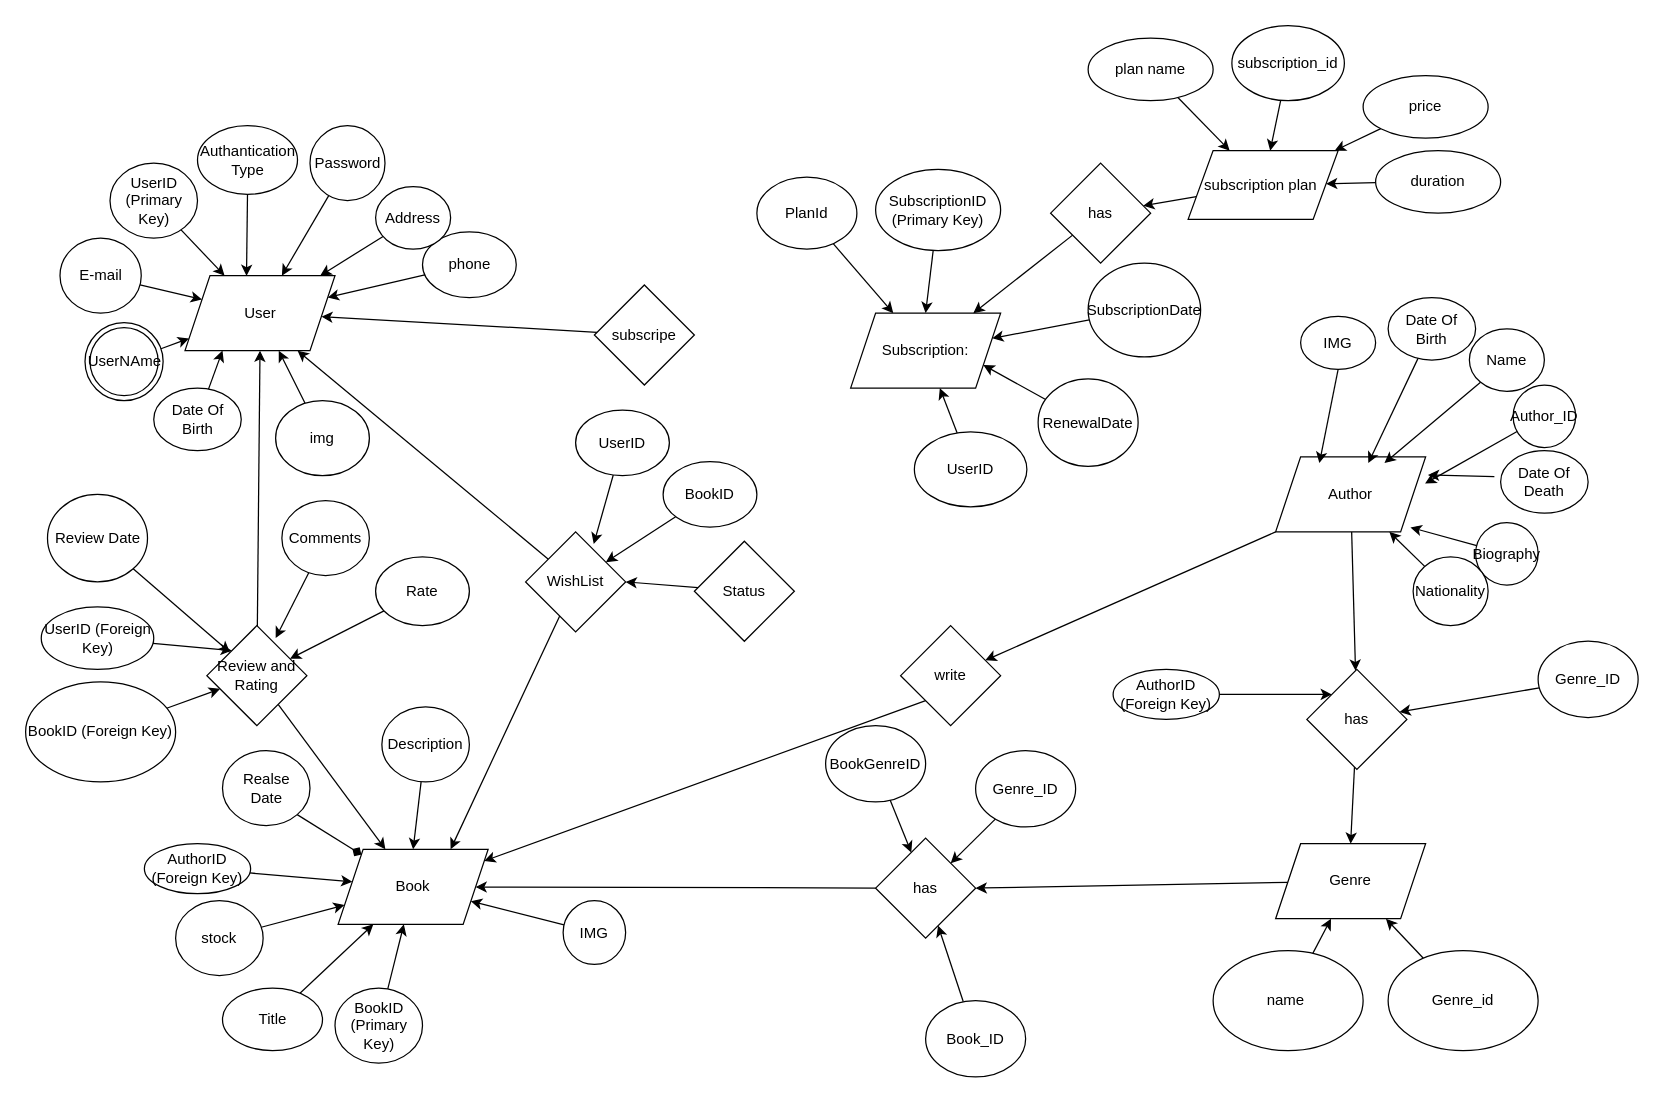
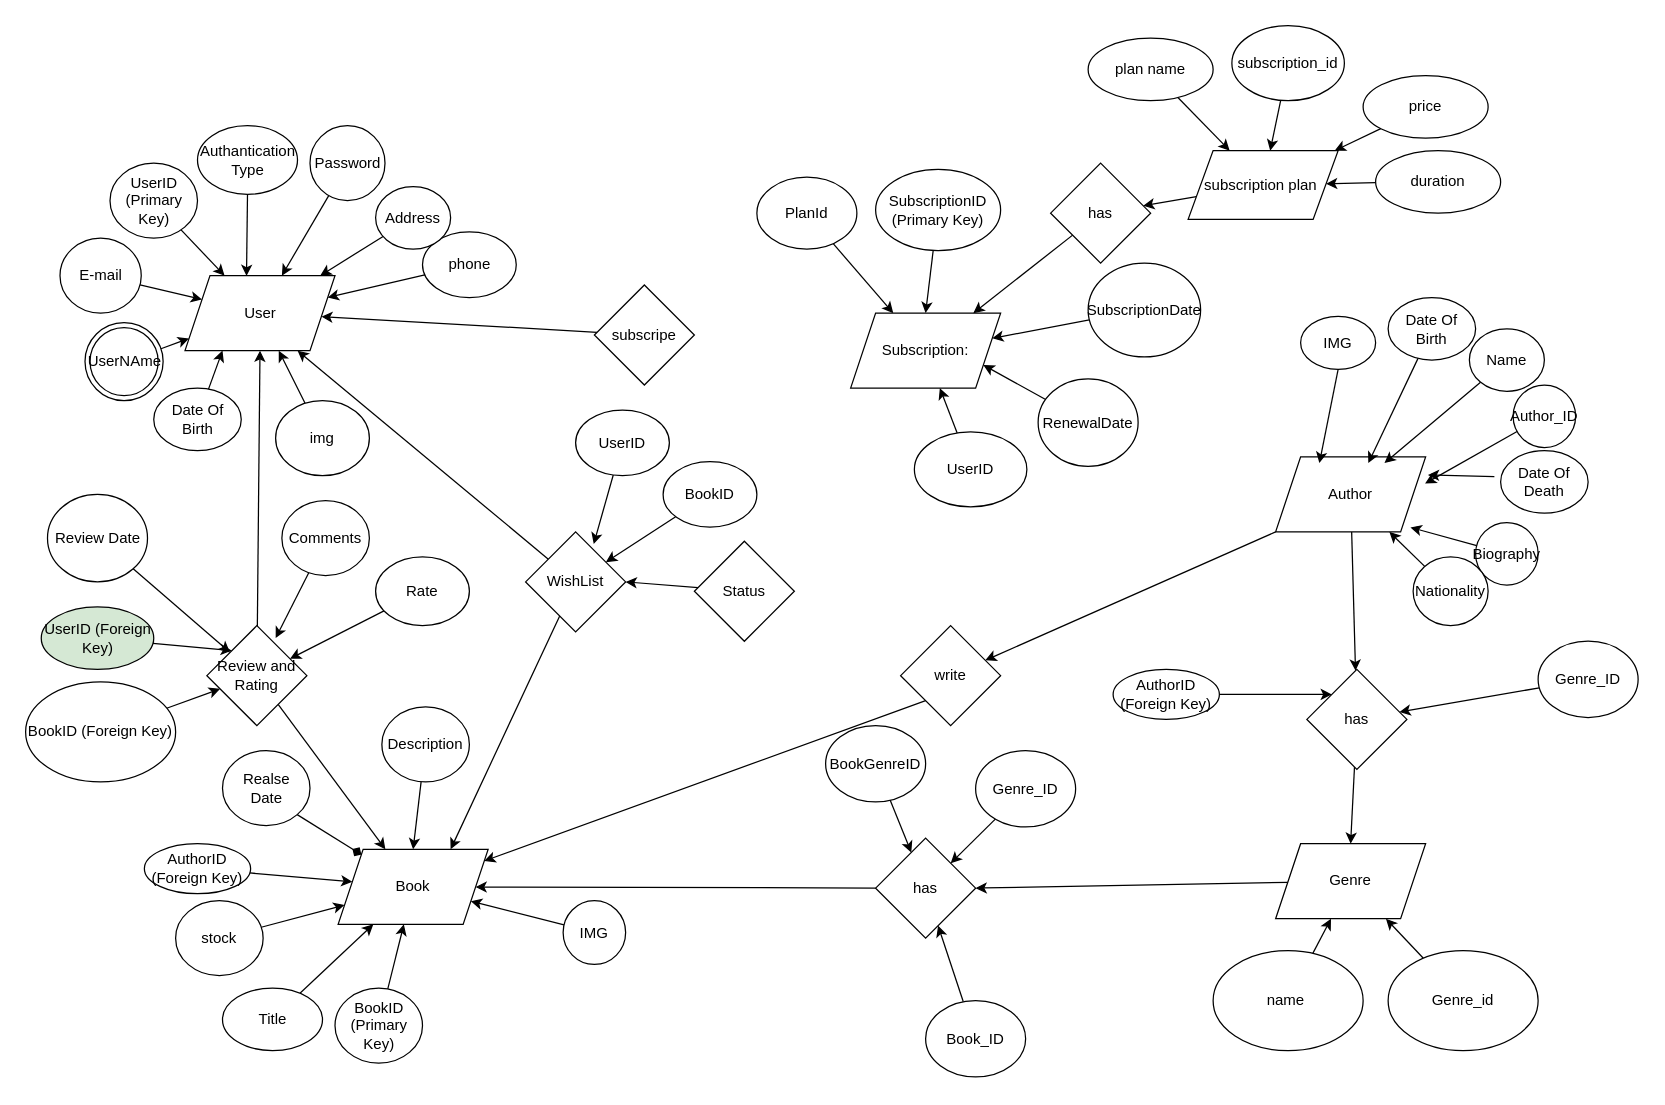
- <mxCell id="36" value="UserID (Foreign Key)" style="ellipse;whiteSpace=wrap;html=1;" parent="1" vertex="1"><mxGeometry x="32.5" y="485" width="90" height="50" as="geometry" /></mxCell>
+ <mxCell id="36" value="UserID (Foreign Key)" style="ellipse;whiteSpace=wrap;html=1;fillColor=#d5e8d4;" parent="1" vertex="1"><mxGeometry x="32.5" y="485" width="90" height="50" as="geometry" /></mxCell>
